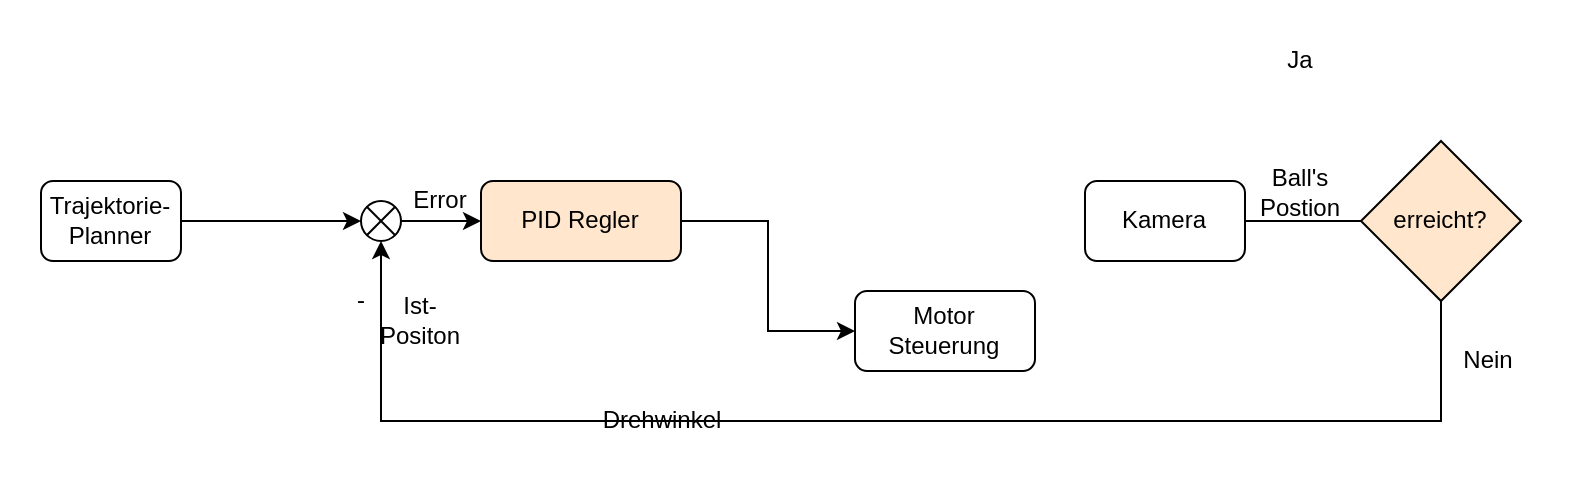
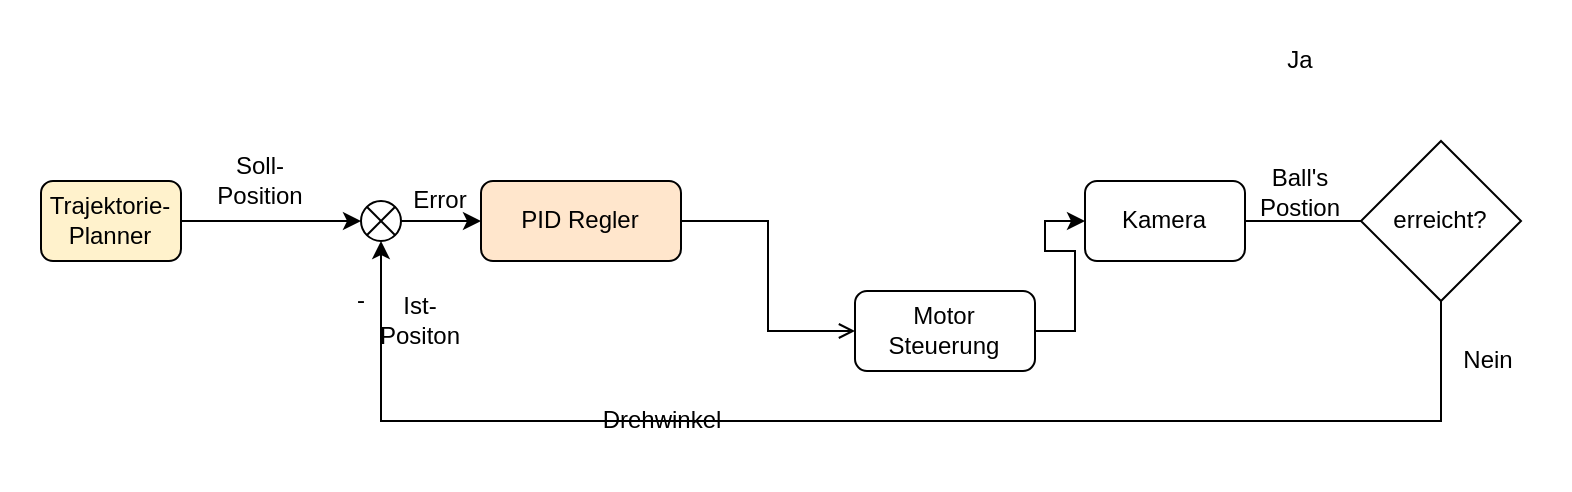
+ <mxCell id="3" value="Soll-Position" style="text;html=1;strokeColor=none;fillColor=none;align=center;verticalAlign=middle;whiteSpace=wrap;rounded=0;" vertex="1" parent="1"><mxGeometry x="110" y="80" width="40" height="20" as="geometry" /></mxCell>
- <mxCell id="17" value="Trajektorie-Planner" style="rounded=1;whiteSpace=wrap;html=1;" vertex="1" parent="1"><mxGeometry x="20" y="90" width="70" height="40" as="geometry" /></mxCell>
+ <mxCell id="17" value="Trajektorie-Planner" style="rounded=1;whiteSpace=wrap;html=1;fillColor=#fff2cc;" vertex="1" parent="1"><mxGeometry x="20" y="90" width="70" height="40" as="geometry" /></mxCell>
- <mxCell id="13" value="erreicht?" style="rhombus;whiteSpace=wrap;html=1;fillColor=#ffe6cc;" vertex="1" parent="1"><mxGeometry x="680" y="70" width="80" height="80" as="geometry" /></mxCell>
+ <mxCell id="13" value="erreicht?" style="rhombus;whiteSpace=wrap;html=1;" vertex="1" parent="1"><mxGeometry x="680" y="70" width="80" height="80" as="geometry" /></mxCell>
+ <mxCell id="8" style="edgeStyle=orthogonalEdgeStyle;rounded=0;orthogonalLoop=1;jettySize=auto;html=1;entryX=0;entryY=0.5;entryDx=0;entryDy=0;" edge="1" parent="1" source="9" target="11"><mxGeometry relative="1" as="geometry" /></mxCell>
- <mxCell id="6" style="edgeStyle=orthogonalEdgeStyle;rounded=0;orthogonalLoop=1;jettySize=auto;html=1;entryX=0;entryY=0.5;entryDx=0;entryDy=0;" edge="1" parent="1" source="7" target="9"><mxGeometry relative="1" as="geometry" /></mxCell>
+ <mxCell id="6" style="edgeStyle=orthogonalEdgeStyle;rounded=0;orthogonalLoop=1;jettySize=auto;html=1;entryX=0;entryY=0.5;entryDx=0;entryDy=0;endArrow=open;" edge="1" parent="1" source="7" target="9"><mxGeometry relative="1" as="geometry" /></mxCell>
